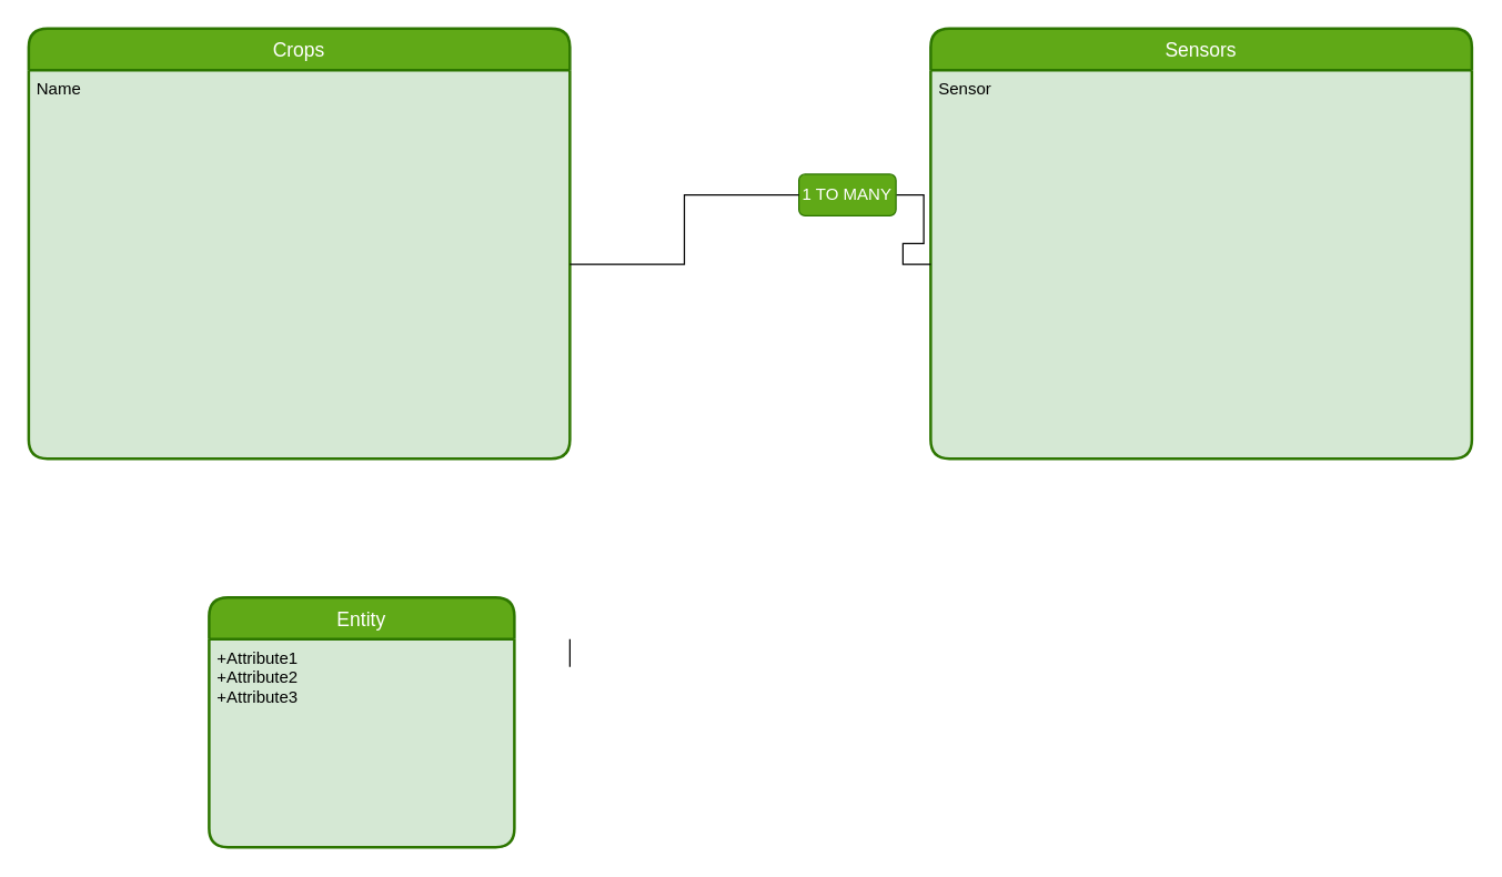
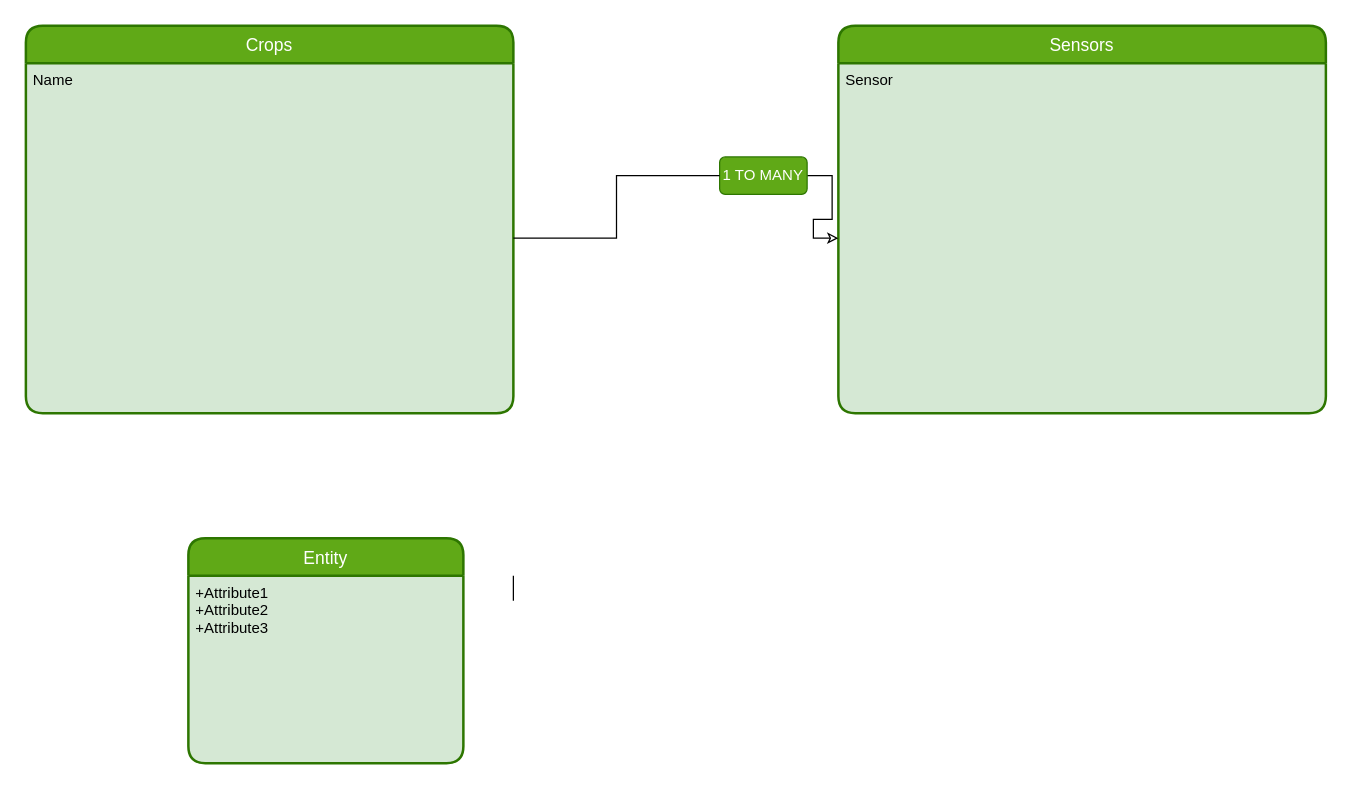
- <mxCell id="9" style="edgeStyle=orthogonalEdgeStyle;rounded=0;orthogonalLoop=1;jettySize=auto;html=1;entryX=0;entryY=0.5;entryDx=0;entryDy=0;endArrow=none;endFill=0;" edge="1" parent="1" source="10" target="3"><mxGeometry relative="1" as="geometry" /></mxCell>
+ <mxCell id="9" style="edgeStyle=orthogonalEdgeStyle;rounded=0;orthogonalLoop=1;jettySize=auto;html=1;entryX=0;entryY=0.5;entryDx=0;entryDy=0;endArrow=classic;endFill=0;" edge="1" parent="1" source="10" target="3"><mxGeometry relative="1" as="geometry" /></mxCell>
